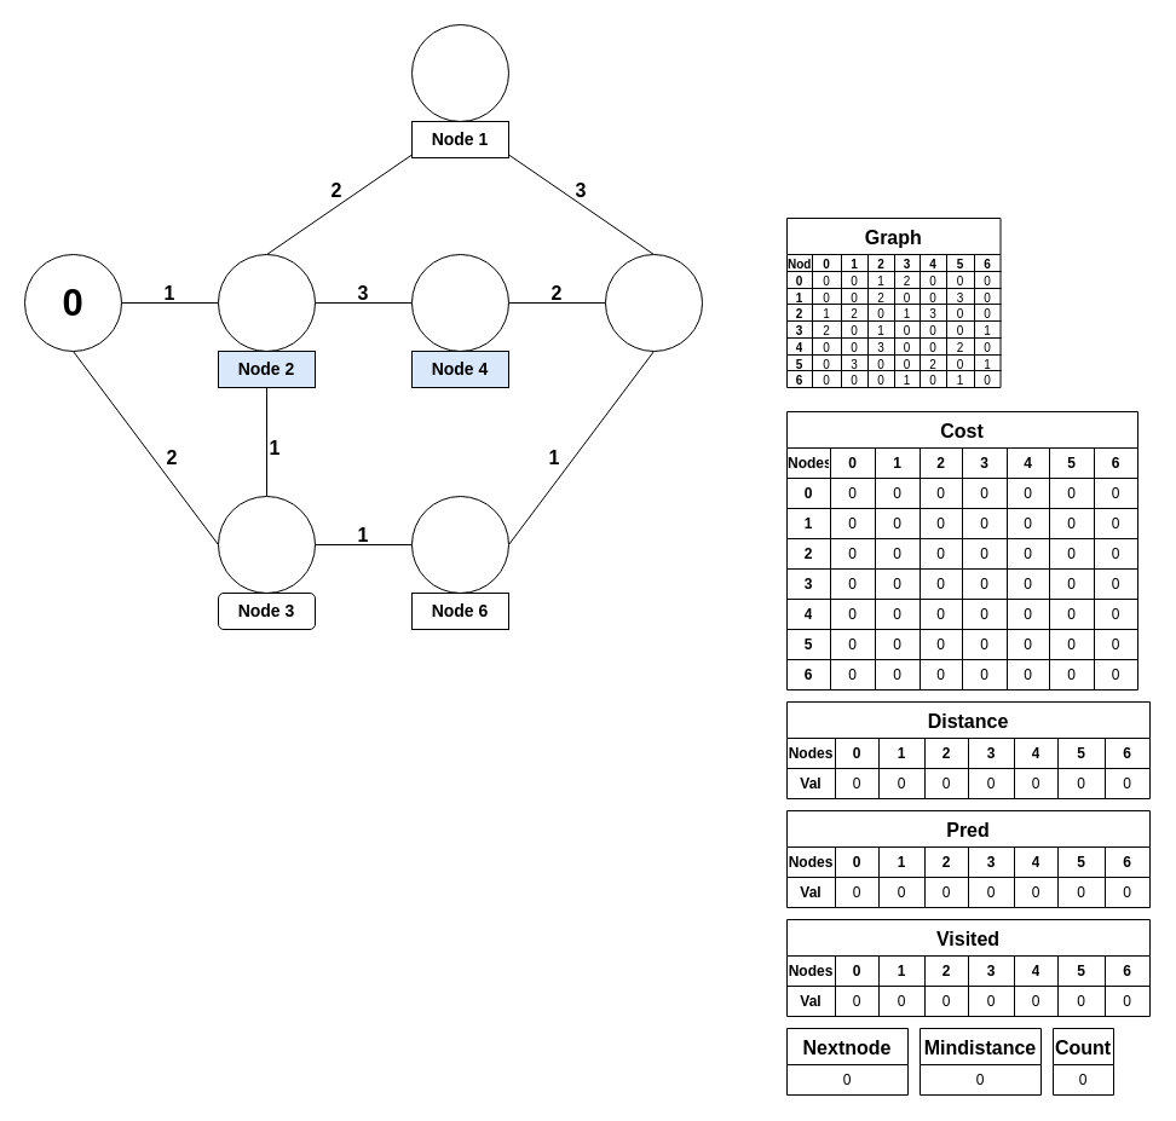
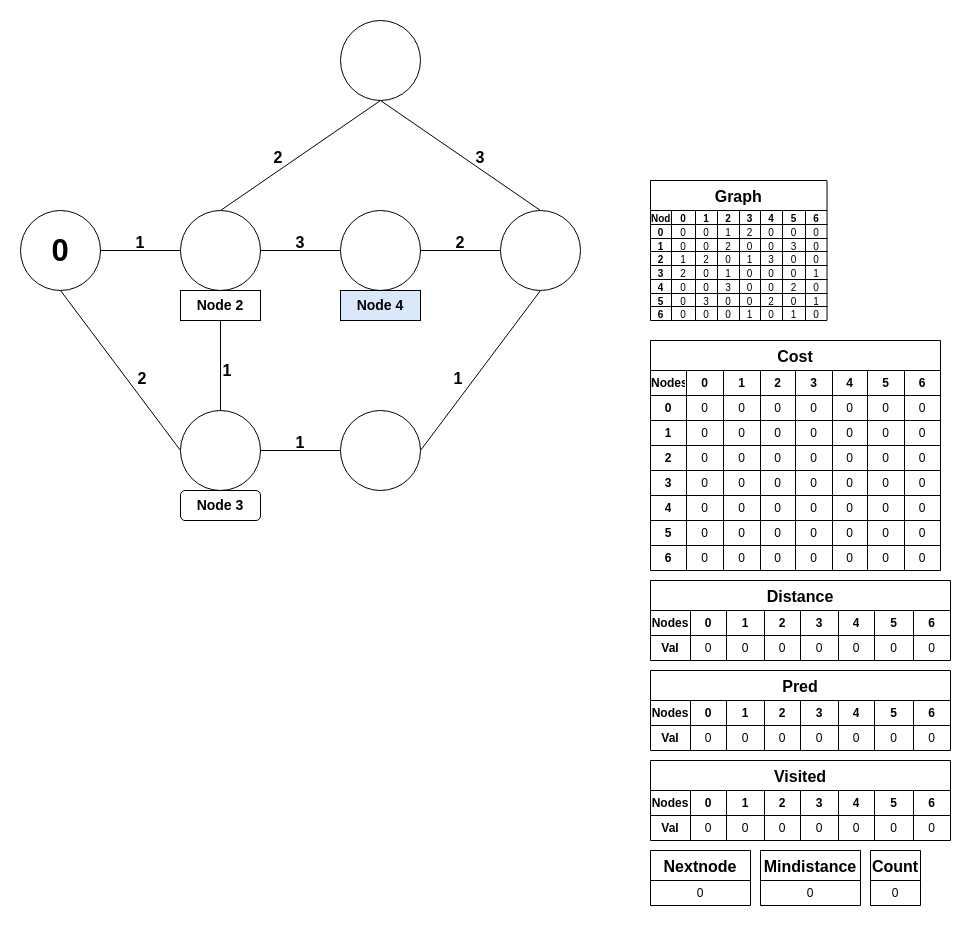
- <mxCell id="31" value="&lt;b&gt;&lt;font style=&quot;font-size: 14px;&quot;&gt;Node 1&lt;/font&gt;&lt;/b&gt;" style="rounded=0;whiteSpace=wrap;html=1;" vertex="1" parent="29"><mxGeometry y="80" width="80" height="30" as="geometry" /></mxCell>
- <mxCell id="12" value="&lt;b&gt;&lt;font style=&quot;font-size: 14px;&quot;&gt;Node 2&lt;/font&gt;&lt;/b&gt;" style="rounded=0;whiteSpace=wrap;html=1;fillColor=#dae8fc;" vertex="1" parent="10"><mxGeometry y="80" width="80" height="30" as="geometry" /></mxCell>
+ <mxCell id="12" value="&lt;b&gt;&lt;font style=&quot;font-size: 14px;&quot;&gt;Node 2&lt;/font&gt;&lt;/b&gt;" style="rounded=0;whiteSpace=wrap;html=1;" vertex="1" parent="10"><mxGeometry y="80" width="80" height="30" as="geometry" /></mxCell>
- <mxCell id="23" value="&lt;b&gt;&lt;font style=&quot;font-size: 14px;&quot;&gt;Node 6&lt;/font&gt;&lt;/b&gt;" style="rounded=0;whiteSpace=wrap;html=1;" vertex="1" parent="21"><mxGeometry y="80" width="80" height="30" as="geometry" /></mxCell>
